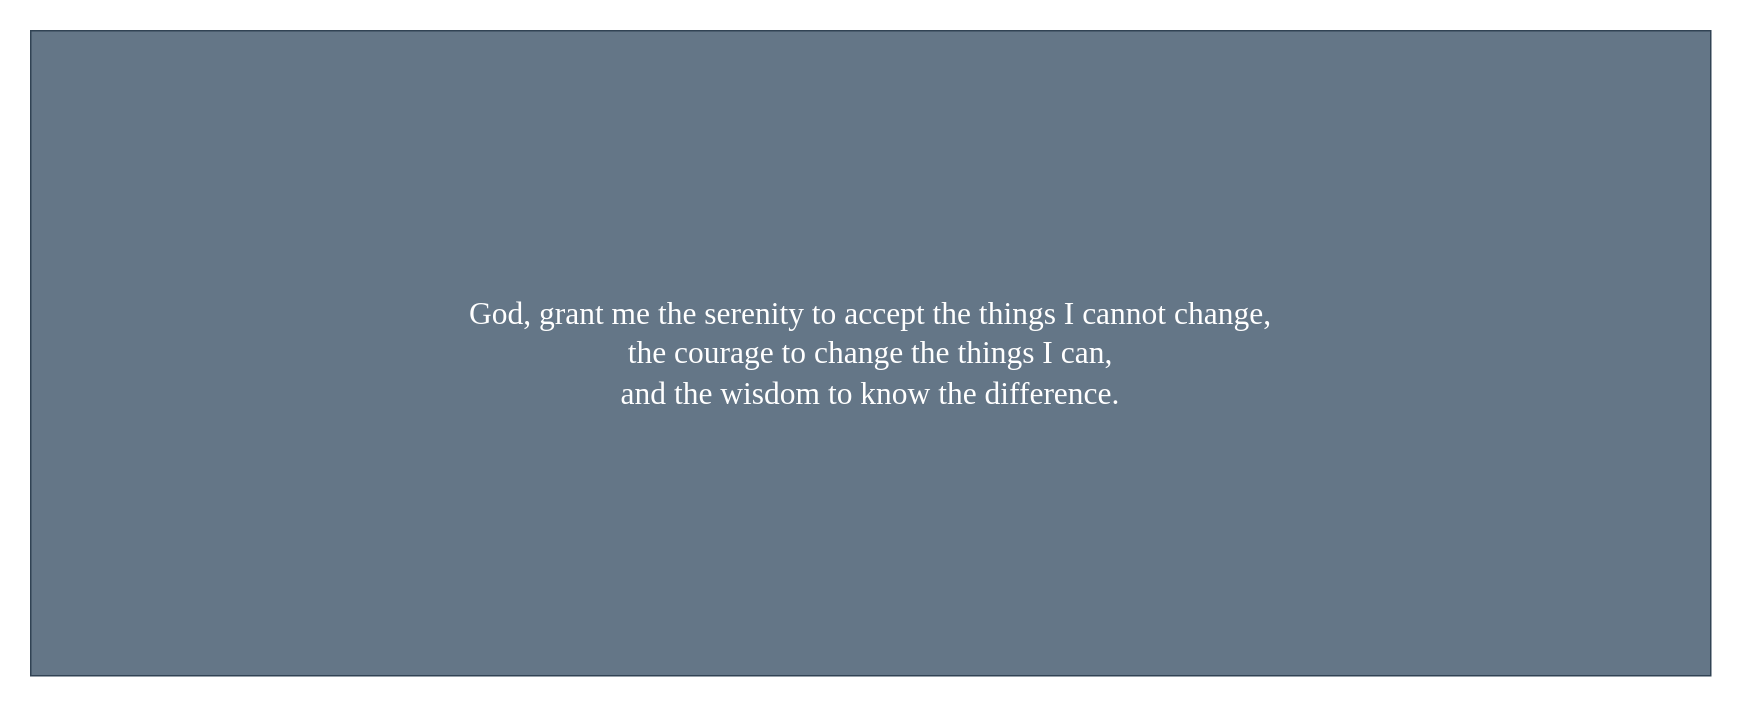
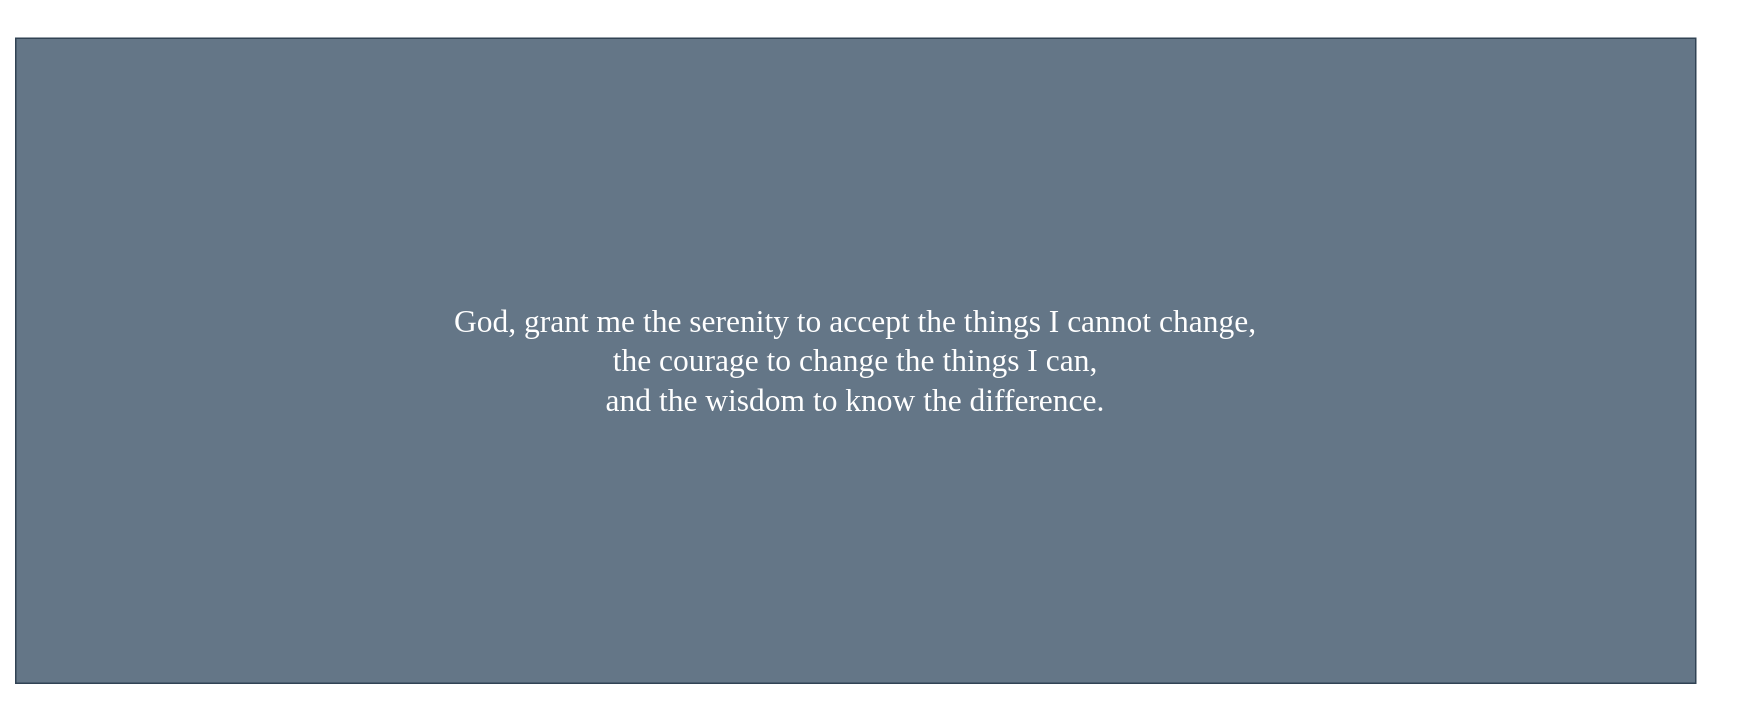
- <mxCell id="2" value="&lt;div style=&quot;font-size: 21px;&quot;&gt;&lt;font face=&quot;Trattatello&quot; style=&quot;font-size: 21px;&quot;&gt;God, grant me the serenity to accept the things I cannot change,&lt;/font&gt;&lt;/div&gt;&lt;div style=&quot;font-size: 21px;&quot;&gt;&lt;font face=&quot;Trattatello&quot; style=&quot;font-size: 21px;&quot;&gt;the courage to change the things I can,&lt;/font&gt;&lt;/div&gt;&lt;div style=&quot;font-size: 21px;&quot;&gt;&lt;font style=&quot;font-size: 21px;&quot;&gt;&lt;font face=&quot;Trattatello&quot; style=&quot;font-size: 21px;&quot;&gt;and the wisdom to know the difference.&lt;/font&gt;&lt;/font&gt;&lt;/div&gt;" style="rounded=0;whiteSpace=wrap;html=1;fillColor=#647687;strokeColor=#314354;fontColor=#ffffff;" parent="1" vertex="1"><mxGeometry x="20" y="20" width="1120" height="430" as="geometry" /></mxCell>
+ <mxCell id="2" value="&lt;div style=&quot;font-size: 21px;&quot;&gt;&lt;font face=&quot;Trattatello&quot; style=&quot;font-size: 21px;&quot;&gt;God, grant me the serenity to accept the things I cannot change,&lt;/font&gt;&lt;/div&gt;&lt;div style=&quot;font-size: 21px;&quot;&gt;&lt;font face=&quot;Trattatello&quot; style=&quot;font-size: 21px;&quot;&gt;the courage to change the things I can,&lt;/font&gt;&lt;/div&gt;&lt;div style=&quot;font-size: 21px;&quot;&gt;&lt;font style=&quot;font-size: 21px;&quot;&gt;&lt;font face=&quot;Trattatello&quot; style=&quot;font-size: 21px;&quot;&gt;and the wisdom to know the difference.&lt;/font&gt;&lt;/font&gt;&lt;/div&gt;" style="rounded=0;whiteSpace=wrap;html=1;fillColor=#647687;strokeColor=#314354;fontColor=#ffffff;" parent="1" vertex="1"><mxGeometry x="10" y="25" width="1120" height="430" as="geometry" /></mxCell>
